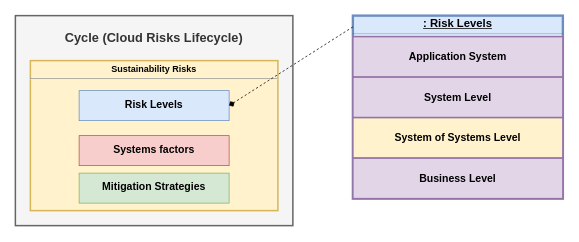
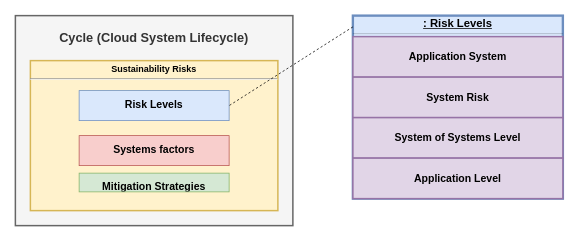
- <mxCell id="9" value="&lt;div&gt;&lt;b&gt;&lt;font style=&quot;font-size: 17px;&quot;&gt;&lt;br&gt;&lt;/font&gt;&lt;/b&gt;&lt;/div&gt;&lt;b&gt;&lt;font style=&quot;font-size: 17px;&quot;&gt;Cycle (Cloud Risks Lifecycle)&lt;/font&gt;&lt;/b&gt;" style="shape=rect;html=1;overflow=fill;strokeWidth=2;whiteSpace=wrap;align=center;verticalAlign=top;recursiveResize=0;fillColor=#f5f5f5;fontColor=#333333;strokeColor=#666666;" parent="1" vertex="1"><mxGeometry x="20" y="20" width="370" height="280" as="geometry" /></mxCell>
+ <mxCell id="9" value="&lt;div&gt;&lt;b&gt;&lt;font style=&quot;font-size: 17px;&quot;&gt;&lt;br&gt;&lt;/font&gt;&lt;/b&gt;&lt;/div&gt;&lt;b&gt;&lt;font style=&quot;font-size: 17px;&quot;&gt;Cycle (Cloud System Lifecycle)&lt;/font&gt;&lt;/b&gt;" style="shape=rect;html=1;overflow=fill;strokeWidth=2;whiteSpace=wrap;align=center;verticalAlign=top;recursiveResize=0;fillColor=#f5f5f5;fontColor=#333333;strokeColor=#666666;" parent="1" vertex="1"><mxGeometry x="20" y="20" width="370" height="280" as="geometry" /></mxCell>
- <mxCell id="6" value="System Level" style="whiteSpace=wrap;strokeWidth=2;fillColor=#e1d5e7;strokeColor=#9673a6;fontSize=14;fontStyle=1" parent="2" vertex="1"><mxGeometry y="82" width="280" height="54" as="geometry" /></mxCell>
+ <mxCell id="6" value="System Risk" style="whiteSpace=wrap;strokeWidth=2;fillColor=#e1d5e7;strokeColor=#9673a6;fontSize=14;fontStyle=1" parent="2" vertex="1"><mxGeometry y="82" width="280" height="54" as="geometry" /></mxCell>
- <mxCell id="14" value="" style="rounded=0;endArrow=diamond;dashed=1;html=1;entryX=1;entryY=0.5;entryDx=0;entryDy=0;exitX=0;exitY=0.75;exitDx=0;exitDy=0;" parent="1" source="3" target="13" edge="1"><mxGeometry relative="1" as="geometry"><mxPoint x="240" y="-90" as="targetPoint" /><mxPoint x="300" y="-96" as="sourcePoint" /></mxGeometry></mxCell>
+ <mxCell id="14" value="" style="rounded=0;endArrow=none;dashed=1;html=1;entryX=1;entryY=0.5;entryDx=0;entryDy=0;exitX=0;exitY=0.75;exitDx=0;exitDy=0;" parent="1" source="3" target="13" edge="1"><mxGeometry relative="1" as="geometry"><mxPoint x="240" y="-90" as="targetPoint" /><mxPoint x="300" y="-96" as="sourcePoint" /></mxGeometry></mxCell>
- <mxCell id="7" value="System of Systems Level" style="whiteSpace=wrap;strokeWidth=2;fillColor=#fff2cc;strokeColor=#9673a6;fontSize=14;fontStyle=1;" parent="2" vertex="1"><mxGeometry y="136" width="280" height="54" as="geometry" /></mxCell>
+ <mxCell id="7" value="System of Systems Level" style="whiteSpace=wrap;strokeWidth=2;fillColor=#e1d5e7;strokeColor=#9673a6;fontSize=14;fontStyle=1" parent="2" vertex="1"><mxGeometry y="136" width="280" height="54" as="geometry" /></mxCell>
- <mxCell id="8" value="Business Level" style="whiteSpace=wrap;strokeWidth=2;fillColor=#e1d5e7;strokeColor=#9673a6;fontStyle=1;fontSize=14;" parent="2" vertex="1"><mxGeometry y="190" width="280" height="54" as="geometry" /></mxCell>
+ <mxCell id="8" value="Application Level" style="whiteSpace=wrap;strokeWidth=2;fillColor=#e1d5e7;strokeColor=#9673a6;fontStyle=1;fontSize=14;" parent="2" vertex="1"><mxGeometry y="190" width="280" height="54" as="geometry" /></mxCell>
- <mxCell id="12" value="&lt;p style=&quot;margin:0px;margin-top:10px;text-align:center;&quot;&gt;&lt;b&gt;&lt;font style=&quot;font-size: 14px;&quot;&gt;Mitigation Strategies&lt;/font&gt;&lt;/b&gt;&lt;/p&gt;" style="shape=rect;html=1;overflow=fill;whiteSpace=wrap;fillColor=#d5e8d4;strokeColor=#82b366;" parent="9" vertex="1"><mxGeometry x="85" y="210" width="200" height="40" as="geometry" /></mxCell>
+ <mxCell id="12" value="&lt;p style=&quot;margin:0px;margin-top:10px;text-align:center;&quot;&gt;&lt;b&gt;&lt;font style=&quot;font-size: 14px;&quot;&gt;Mitigation Strategies&lt;/font&gt;&lt;/b&gt;&lt;/p&gt;" style="shape=rect;html=1;overflow=fill;whiteSpace=wrap;fillColor=#d5e8d4;strokeColor=#82b366;" parent="9" vertex="1"><mxGeometry x="85" y="210" width="200" height="25" as="geometry" /></mxCell>
